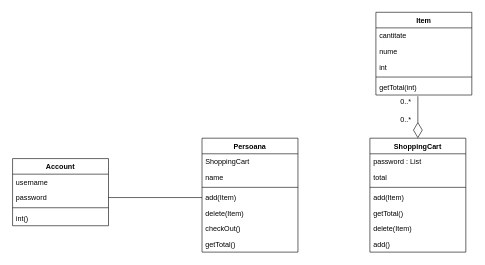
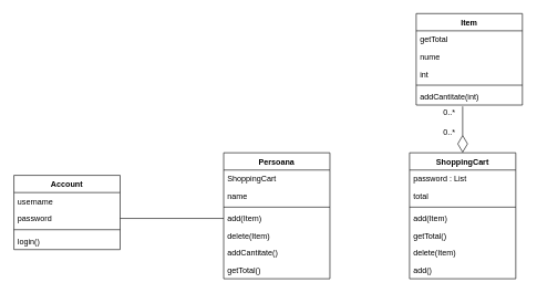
- <mxCell id="3" value="cantitate" style="text;strokeColor=none;fillColor=none;align=left;verticalAlign=top;spacingLeft=4;spacingRight=4;overflow=hidden;rotatable=0;points=[[0,0.5],[1,0.5]];portConstraint=eastwest;" vertex="1" parent="2"><mxGeometry y="26" width="160" height="26" as="geometry" /></mxCell>
+ <mxCell id="3" value="getTotal" style="text;strokeColor=none;fillColor=none;align=left;verticalAlign=top;spacingLeft=4;spacingRight=4;overflow=hidden;rotatable=0;points=[[0,0.5],[1,0.5]];portConstraint=eastwest;" vertex="1" parent="2"><mxGeometry y="26" width="160" height="26" as="geometry" /></mxCell>
- <mxCell id="7" value="getTotal(int)" style="text;strokeColor=none;fillColor=none;align=left;verticalAlign=top;spacingLeft=4;spacingRight=4;overflow=hidden;rotatable=0;points=[[0,0.5],[1,0.5]];portConstraint=eastwest;" vertex="1" parent="2"><mxGeometry y="112" width="160" height="26" as="geometry" /></mxCell>
+ <mxCell id="7" value="addCantitate(int)" style="text;strokeColor=none;fillColor=none;align=left;verticalAlign=top;spacingLeft=4;spacingRight=4;overflow=hidden;rotatable=0;points=[[0,0.5],[1,0.5]];portConstraint=eastwest;" vertex="1" parent="2"><mxGeometry y="112" width="160" height="26" as="geometry" /></mxCell>
- <mxCell id="31" value="int()" style="text;strokeColor=none;fillColor=none;align=left;verticalAlign=top;spacingLeft=4;spacingRight=4;overflow=hidden;rotatable=0;points=[[0,0.5],[1,0.5]];portConstraint=eastwest;" vertex="1" parent="27"><mxGeometry y="86" width="160" height="26" as="geometry" /></mxCell>
+ <mxCell id="31" value="login()" style="text;strokeColor=none;fillColor=none;align=left;verticalAlign=top;spacingLeft=4;spacingRight=4;overflow=hidden;rotatable=0;points=[[0,0.5],[1,0.5]];portConstraint=eastwest;" vertex="1" parent="27"><mxGeometry y="86" width="160" height="26" as="geometry" /></mxCell>
- <mxCell id="14" value="checkOut()" style="text;strokeColor=none;fillColor=none;align=left;verticalAlign=top;spacingLeft=4;spacingRight=4;overflow=hidden;rotatable=0;points=[[0,0.5],[1,0.5]];portConstraint=eastwest;" vertex="1" parent="8"><mxGeometry y="138" width="160" height="26" as="geometry" /></mxCell>
+ <mxCell id="14" value="addCantitate()" style="text;strokeColor=none;fillColor=none;align=left;verticalAlign=top;spacingLeft=4;spacingRight=4;overflow=hidden;rotatable=0;points=[[0,0.5],[1,0.5]];portConstraint=eastwest;" vertex="1" parent="8"><mxGeometry y="138" width="160" height="26" as="geometry" /></mxCell>
